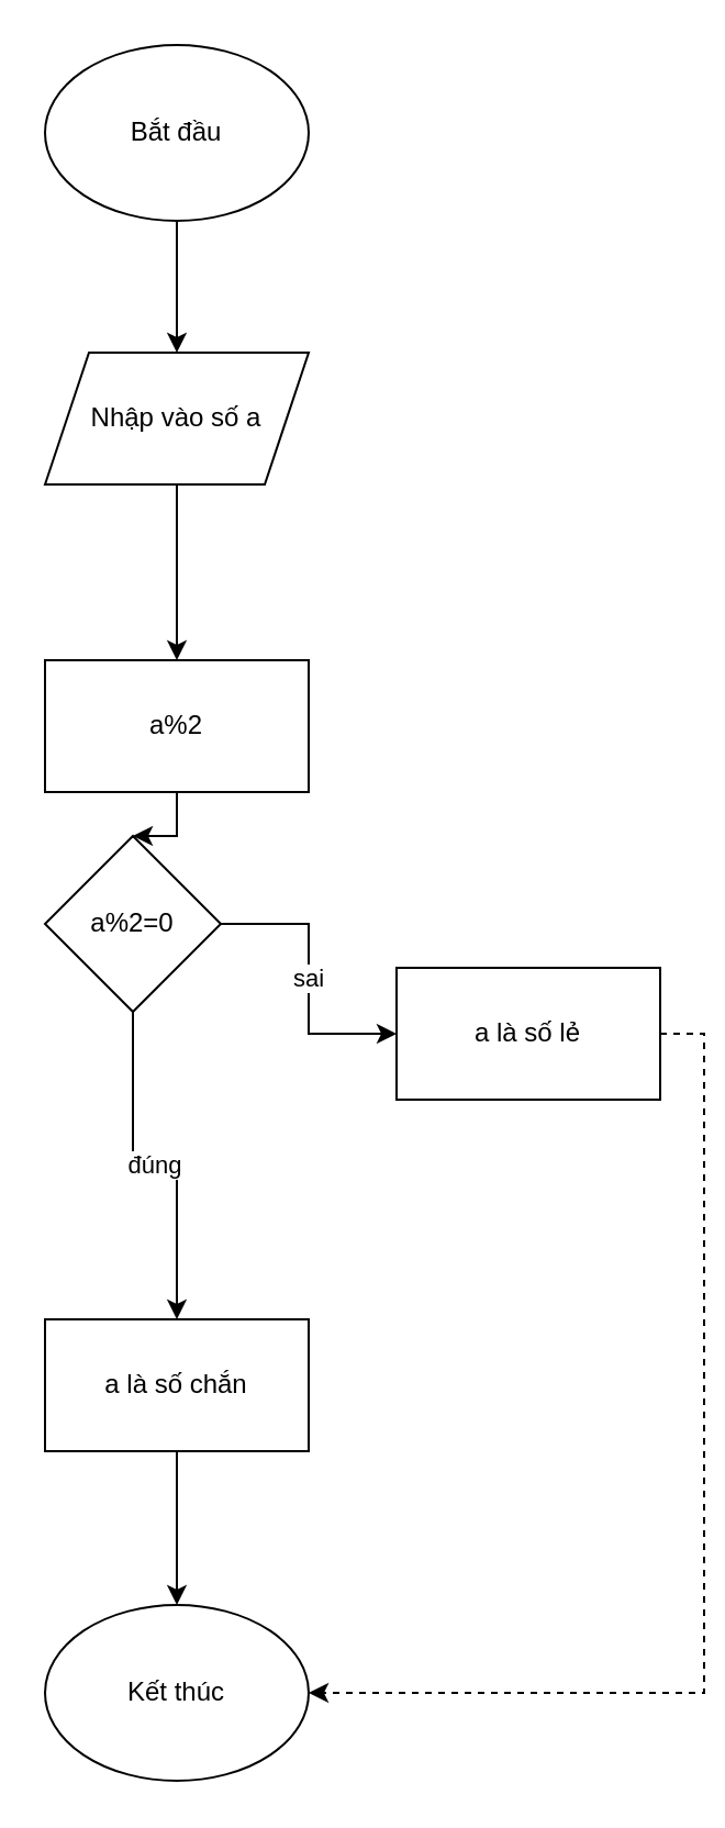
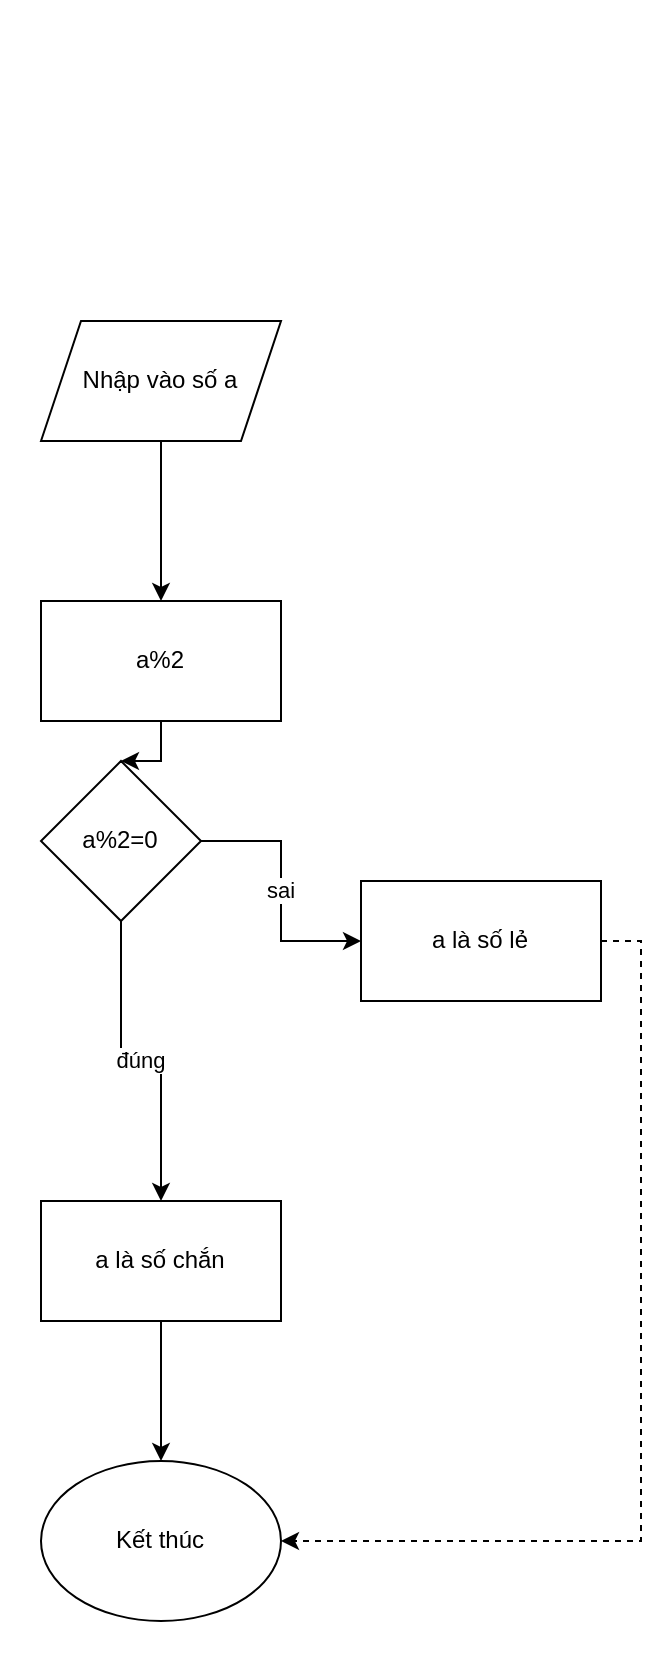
- <mxCell id="2" value="Bắt đầu" style="ellipse;whiteSpace=wrap;html=1;" vertex="1" parent="1"><mxGeometry x="20" y="20" width="120" height="80" as="geometry" /></mxCell>
- <mxCell id="5" style="edgeStyle=orthogonalEdgeStyle;rounded=0;orthogonalLoop=1;jettySize=auto;html=1;exitX=0.5;exitY=1;exitDx=0;exitDy=0;entryX=0.5;entryY=0;entryDx=0;entryDy=0;" edge="1" parent="1" source="2" target="4"><mxGeometry relative="1" as="geometry" /></mxCell>
